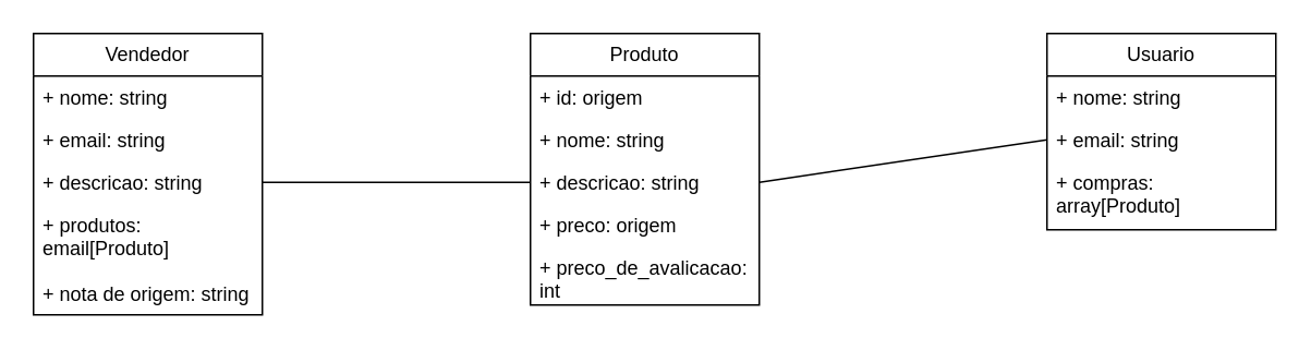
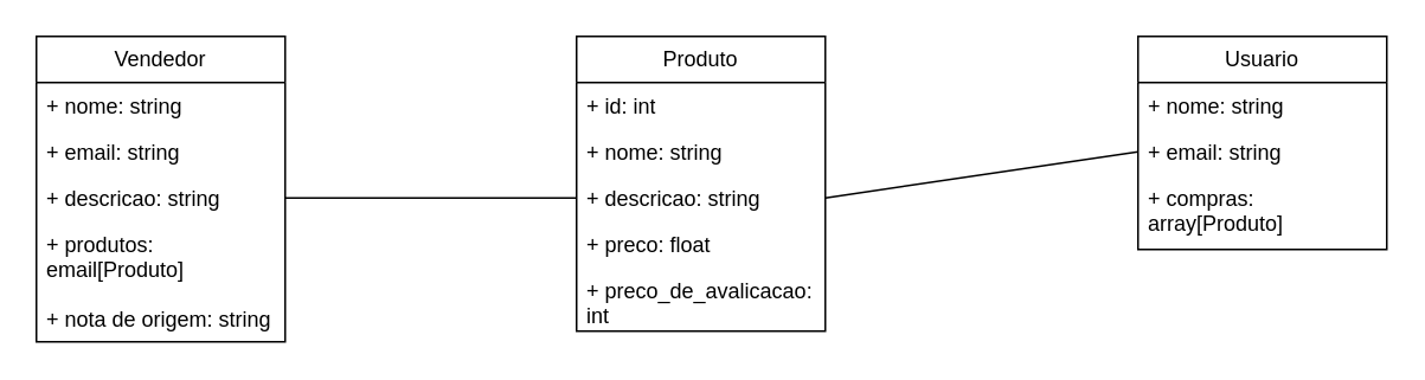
- <mxCell id="9" value="+ id: origem" style="text;strokeColor=none;fillColor=none;align=left;verticalAlign=top;spacingLeft=4;spacingRight=4;overflow=hidden;rotatable=0;points=[[0,0.5],[1,0.5]];portConstraint=eastwest;whiteSpace=wrap;html=1;" vertex="1" parent="8"><mxGeometry y="26" width="140" height="26" as="geometry" /></mxCell>
+ <mxCell id="9" value="+ id: int" style="text;strokeColor=none;fillColor=none;align=left;verticalAlign=top;spacingLeft=4;spacingRight=4;overflow=hidden;rotatable=0;points=[[0,0.5],[1,0.5]];portConstraint=eastwest;whiteSpace=wrap;html=1;" vertex="1" parent="8"><mxGeometry y="26" width="140" height="26" as="geometry" /></mxCell>
- <mxCell id="12" value="+ preco: origem" style="text;strokeColor=none;fillColor=none;align=left;verticalAlign=top;spacingLeft=4;spacingRight=4;overflow=hidden;rotatable=0;points=[[0,0.5],[1,0.5]];portConstraint=eastwest;whiteSpace=wrap;html=1;" vertex="1" parent="8"><mxGeometry y="104" width="140" height="26" as="geometry" /></mxCell>
+ <mxCell id="12" value="+ preco: float" style="text;strokeColor=none;fillColor=none;align=left;verticalAlign=top;spacingLeft=4;spacingRight=4;overflow=hidden;rotatable=0;points=[[0,0.5],[1,0.5]];portConstraint=eastwest;whiteSpace=wrap;html=1;" vertex="1" parent="8"><mxGeometry y="104" width="140" height="26" as="geometry" /></mxCell>
